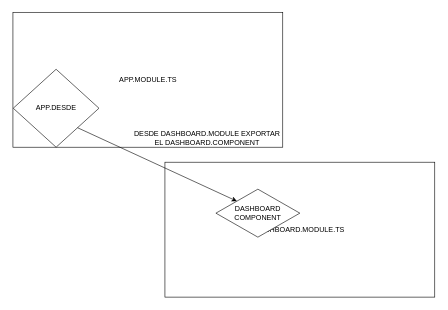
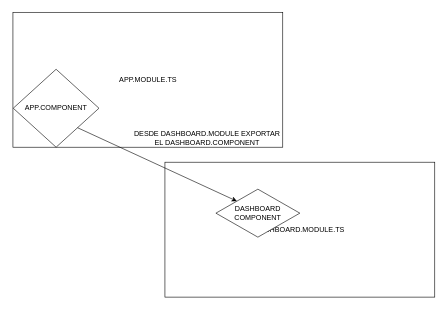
- <mxCell id="3" value="APP.DESDE" style="rhombus;whiteSpace=wrap;html=1;" vertex="1" parent="1"><mxGeometry x="21" y="115" width="143" height="130" as="geometry" /></mxCell>
+ <mxCell id="3" value="APP.COMPONENT" style="rhombus;whiteSpace=wrap;html=1;" vertex="1" parent="1"><mxGeometry x="21" y="115" width="143" height="130" as="geometry" /></mxCell>
